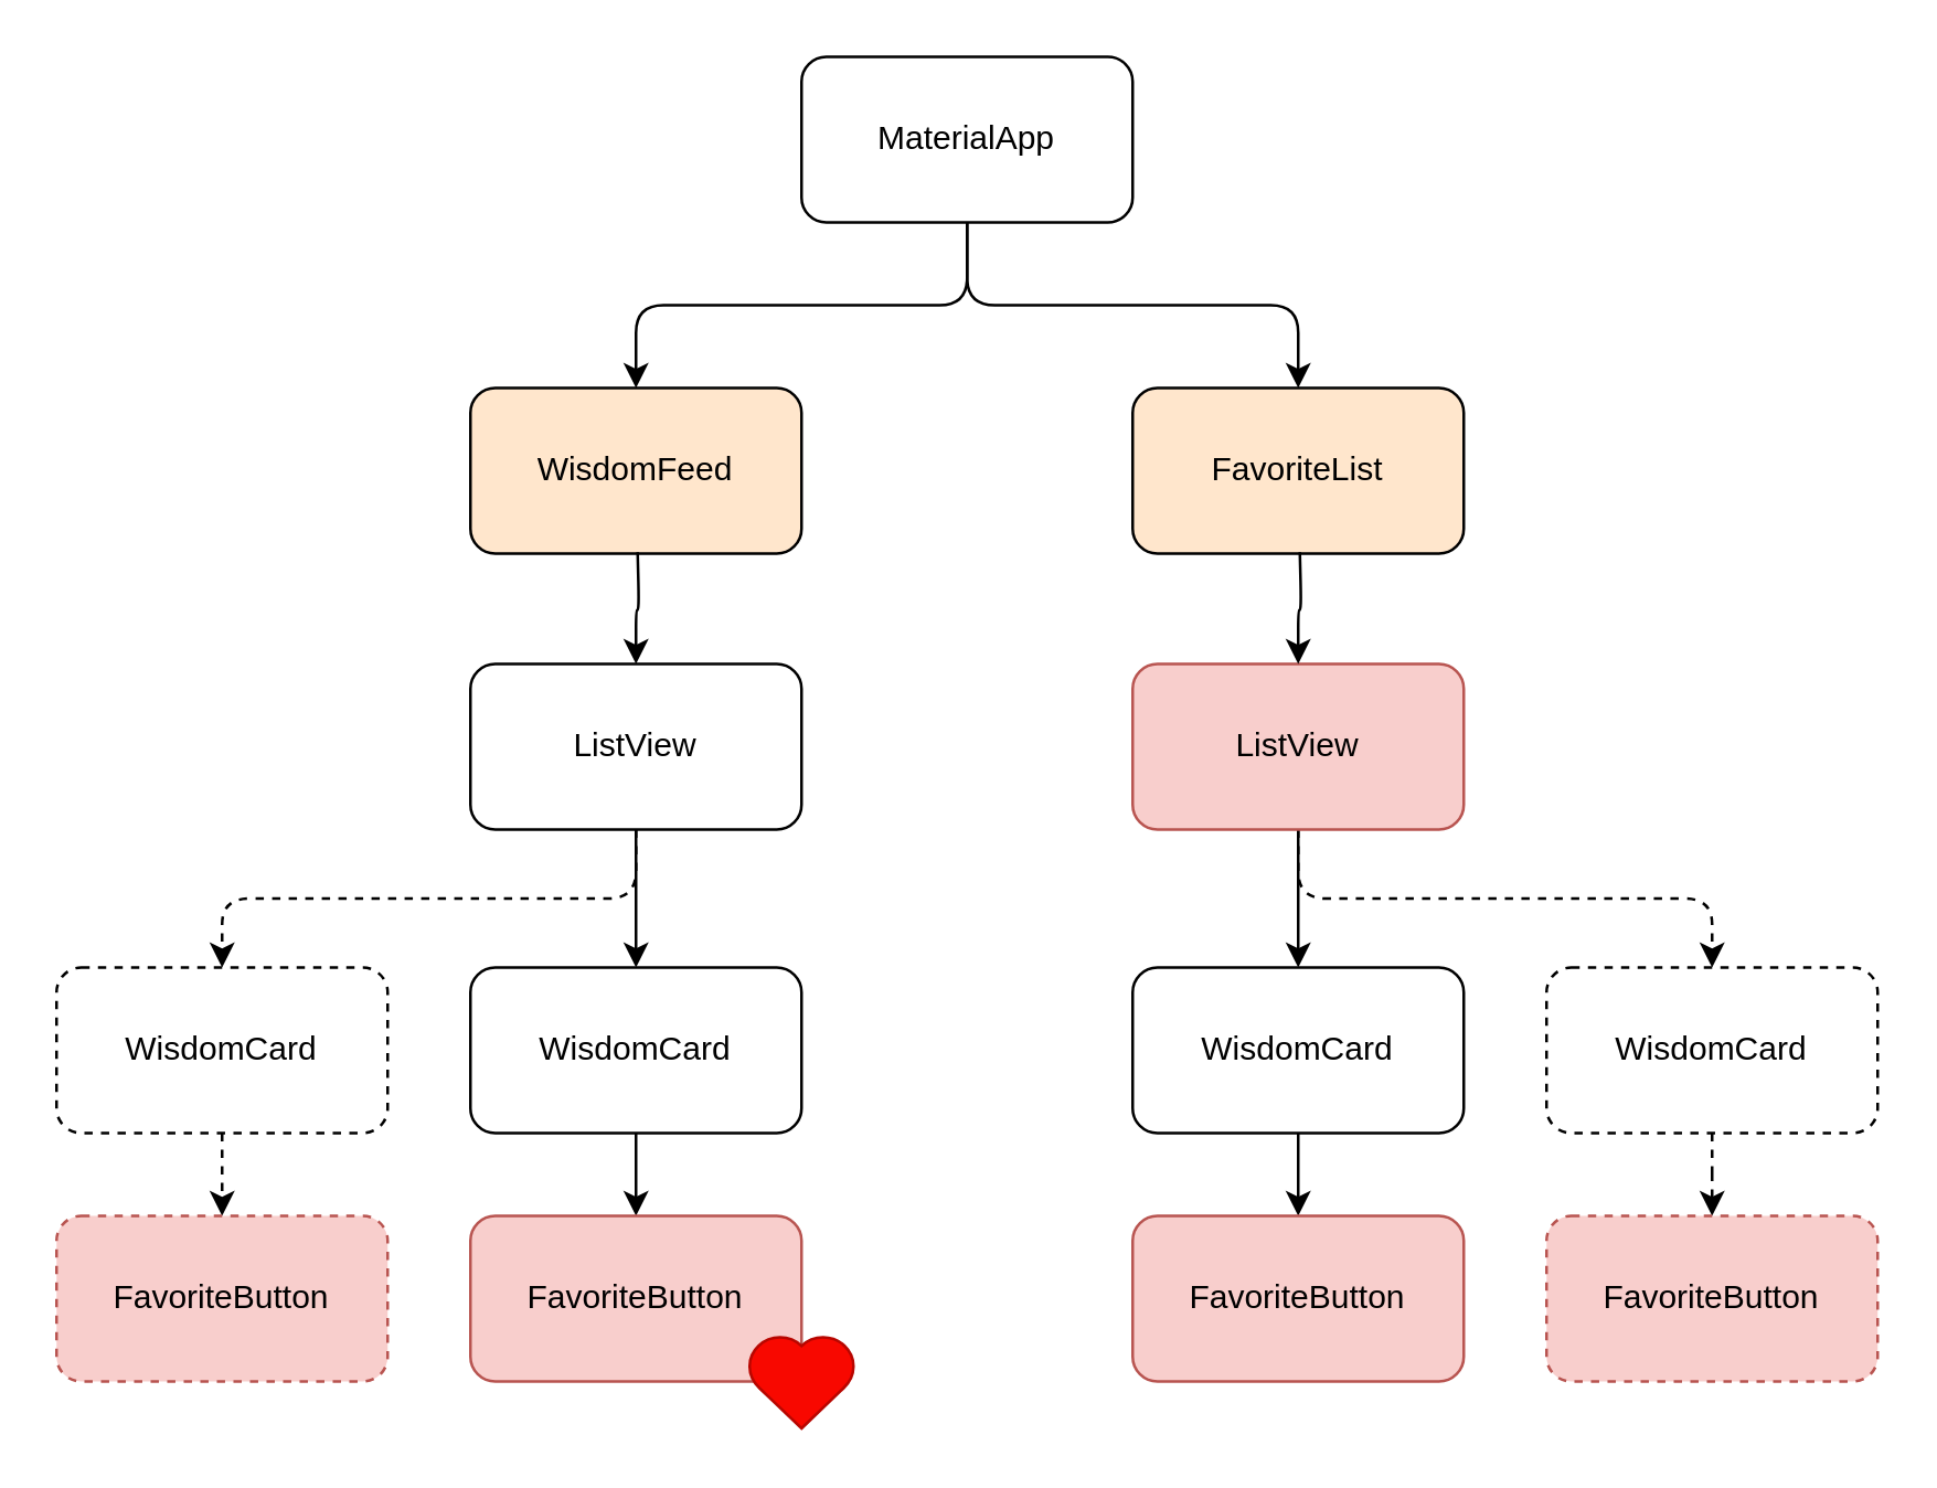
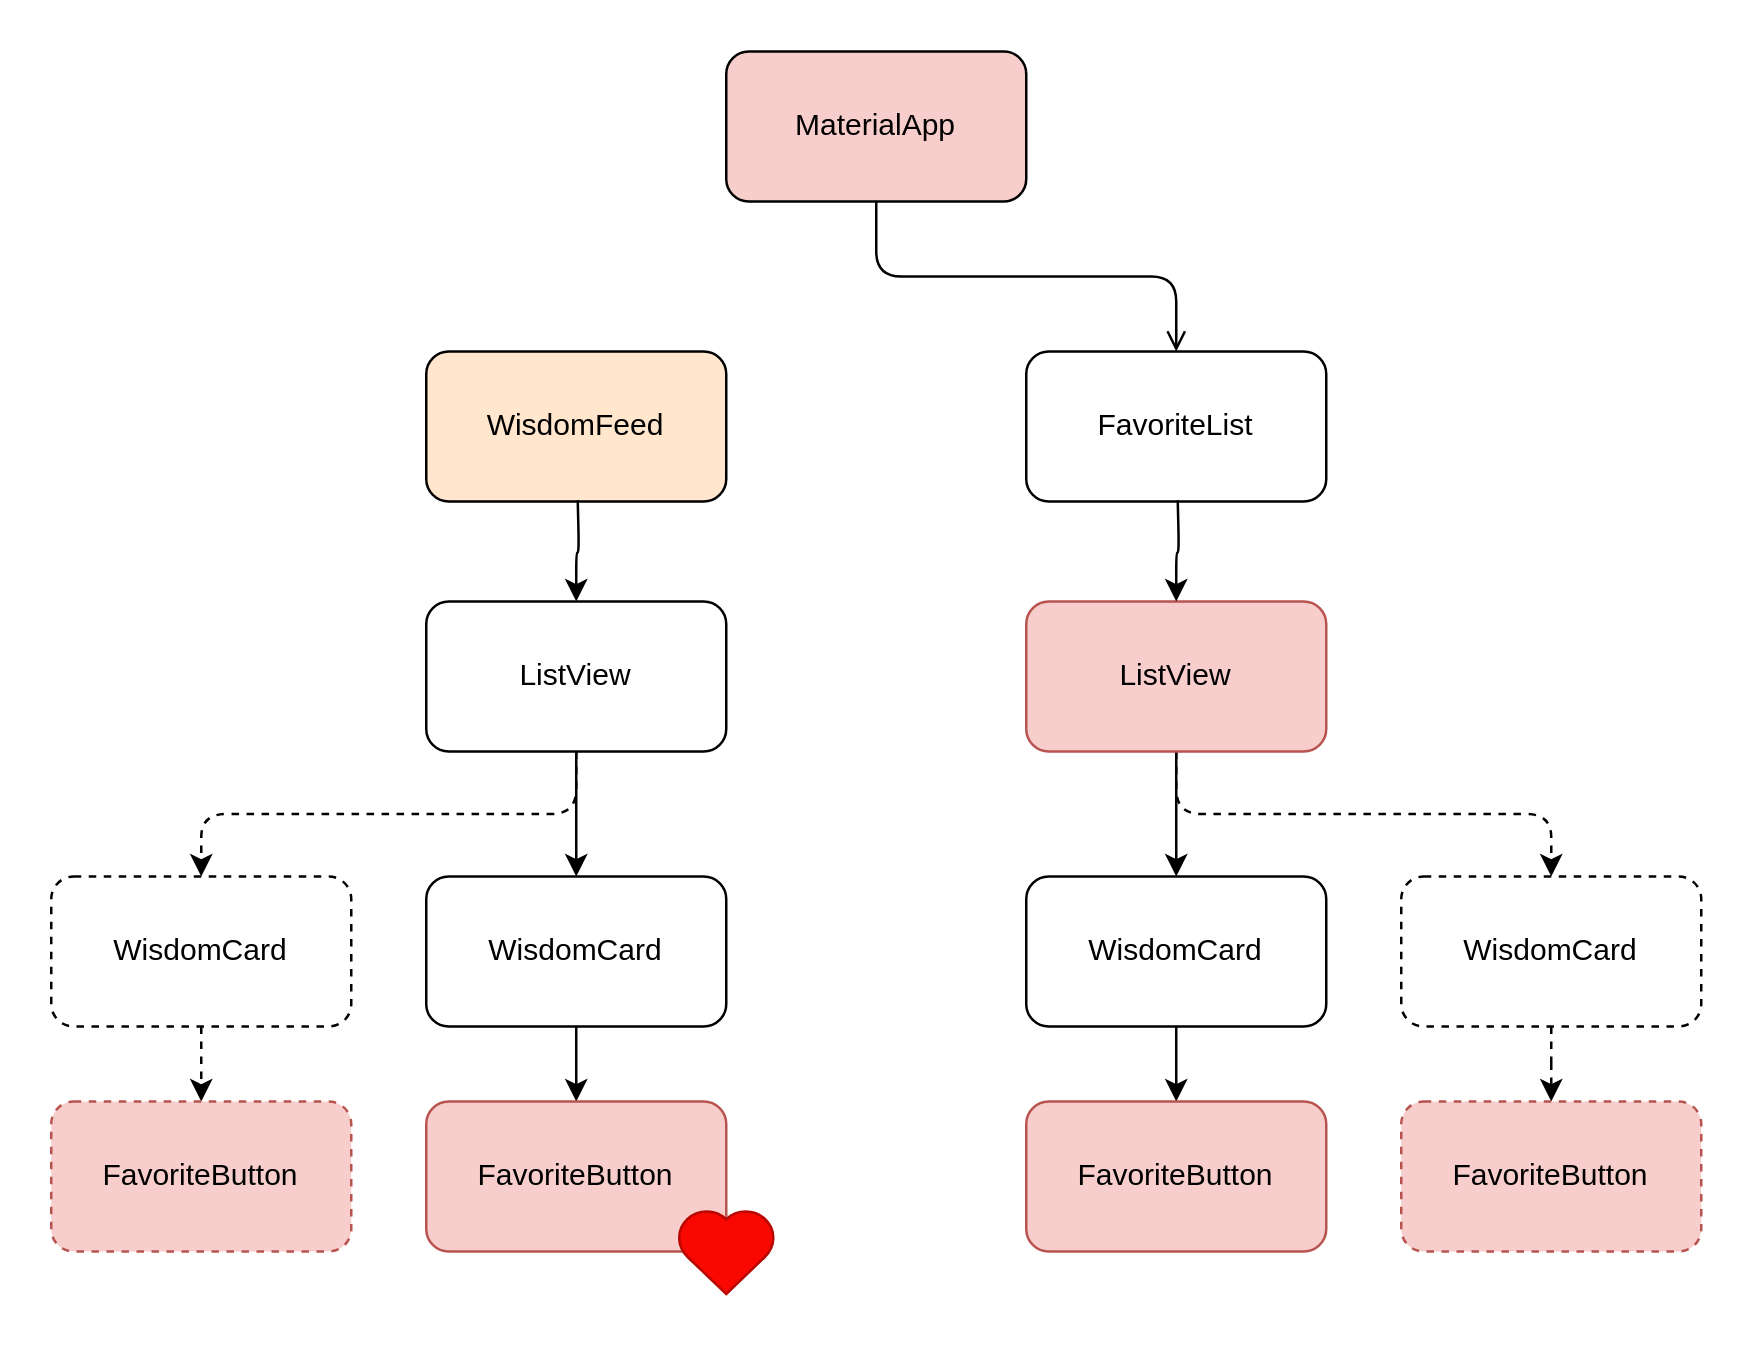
- <mxCell id="4" value="MaterialApp" style="rounded=1;whiteSpace=wrap;html=1;" parent="1" vertex="1"><mxGeometry x="290" y="20" width="120" height="60" as="geometry" /></mxCell>
+ <mxCell id="4" value="MaterialApp" style="rounded=1;whiteSpace=wrap;html=1;fillColor=#f8cecc;" parent="1" vertex="1"><mxGeometry x="290" y="20" width="120" height="60" as="geometry" /></mxCell>
- <mxCell id="2" style="edgeStyle=orthogonalEdgeStyle;rounded=1;orthogonalLoop=1;jettySize=auto;html=1;exitX=0.5;exitY=1;exitDx=0;exitDy=0;entryX=0.5;entryY=0;entryDx=0;entryDy=0;" parent="1" source="4" target="5" edge="1"><mxGeometry relative="1" as="geometry" /></mxCell>
- <mxCell id="3" style="edgeStyle=orthogonalEdgeStyle;rounded=1;orthogonalLoop=1;jettySize=auto;html=1;exitX=0.5;exitY=1;exitDx=0;exitDy=0;" parent="1" source="4" target="6" edge="1"><mxGeometry relative="1" as="geometry" /></mxCell>
+ <mxCell id="3" style="edgeStyle=orthogonalEdgeStyle;rounded=1;orthogonalLoop=1;jettySize=auto;html=1;exitX=0.5;exitY=1;exitDx=0;exitDy=0;endArrow=open;" parent="1" source="4" target="6" edge="1"><mxGeometry relative="1" as="geometry" /></mxCell>
- <mxCell id="6" value="FavoriteList" style="rounded=1;whiteSpace=wrap;html=1;fillColor=#ffe6cc;" parent="1" vertex="1"><mxGeometry x="410" y="140" width="120" height="60" as="geometry" /></mxCell>
+ <mxCell id="6" value="FavoriteList" style="rounded=1;whiteSpace=wrap;html=1;" parent="1" vertex="1"><mxGeometry x="410" y="140" width="120" height="60" as="geometry" /></mxCell>
